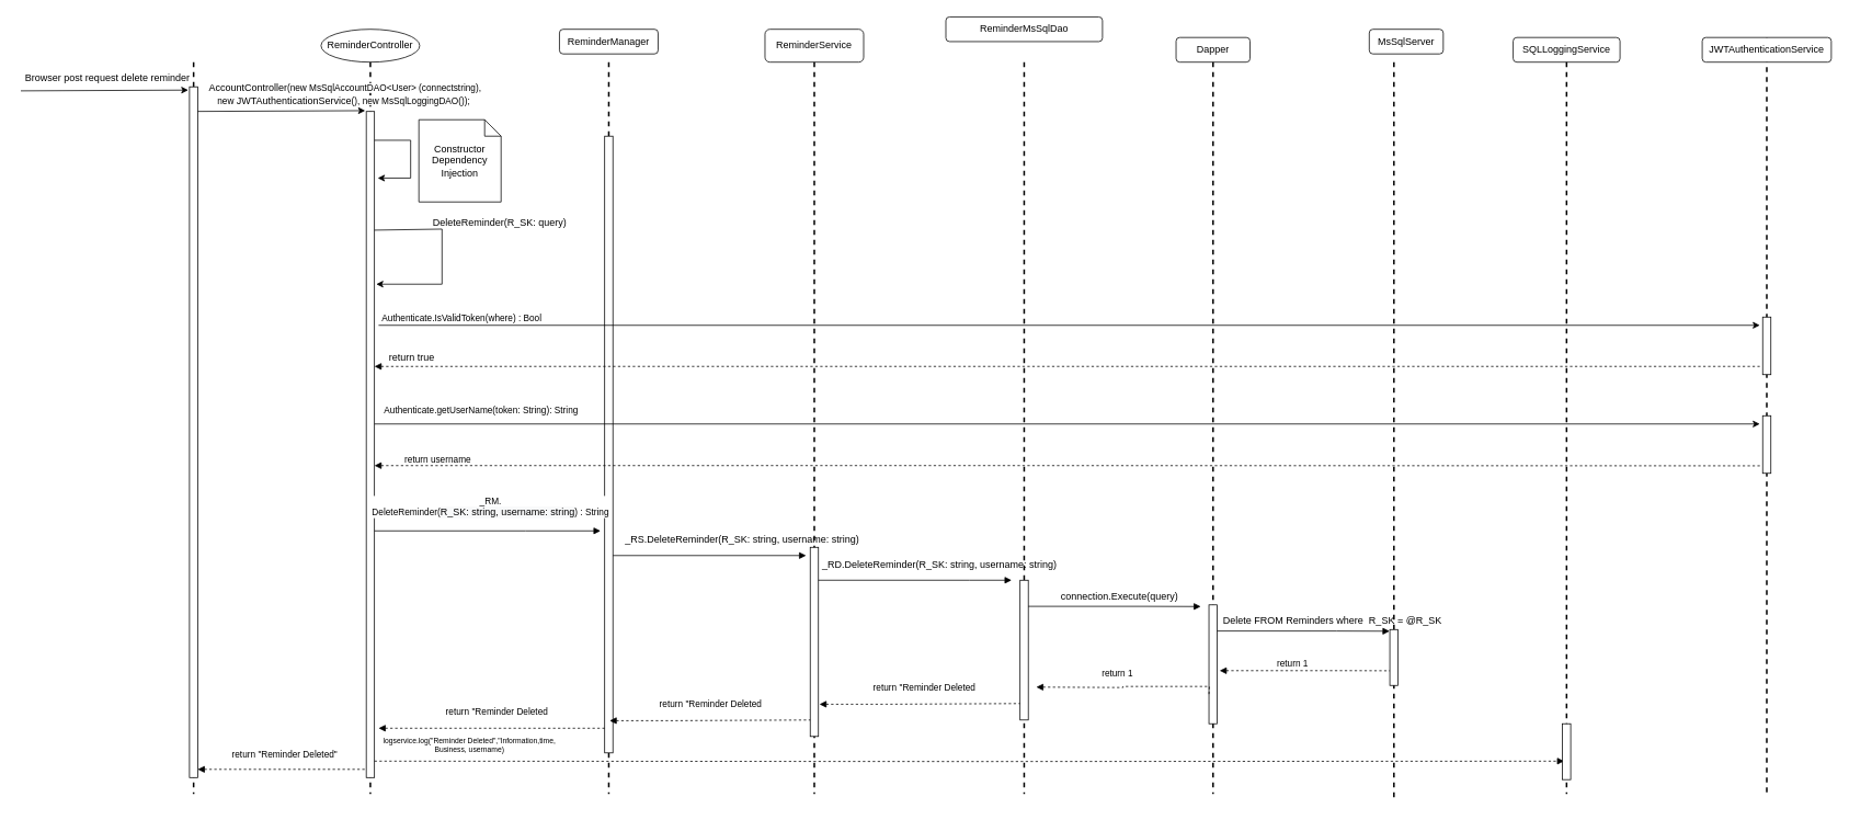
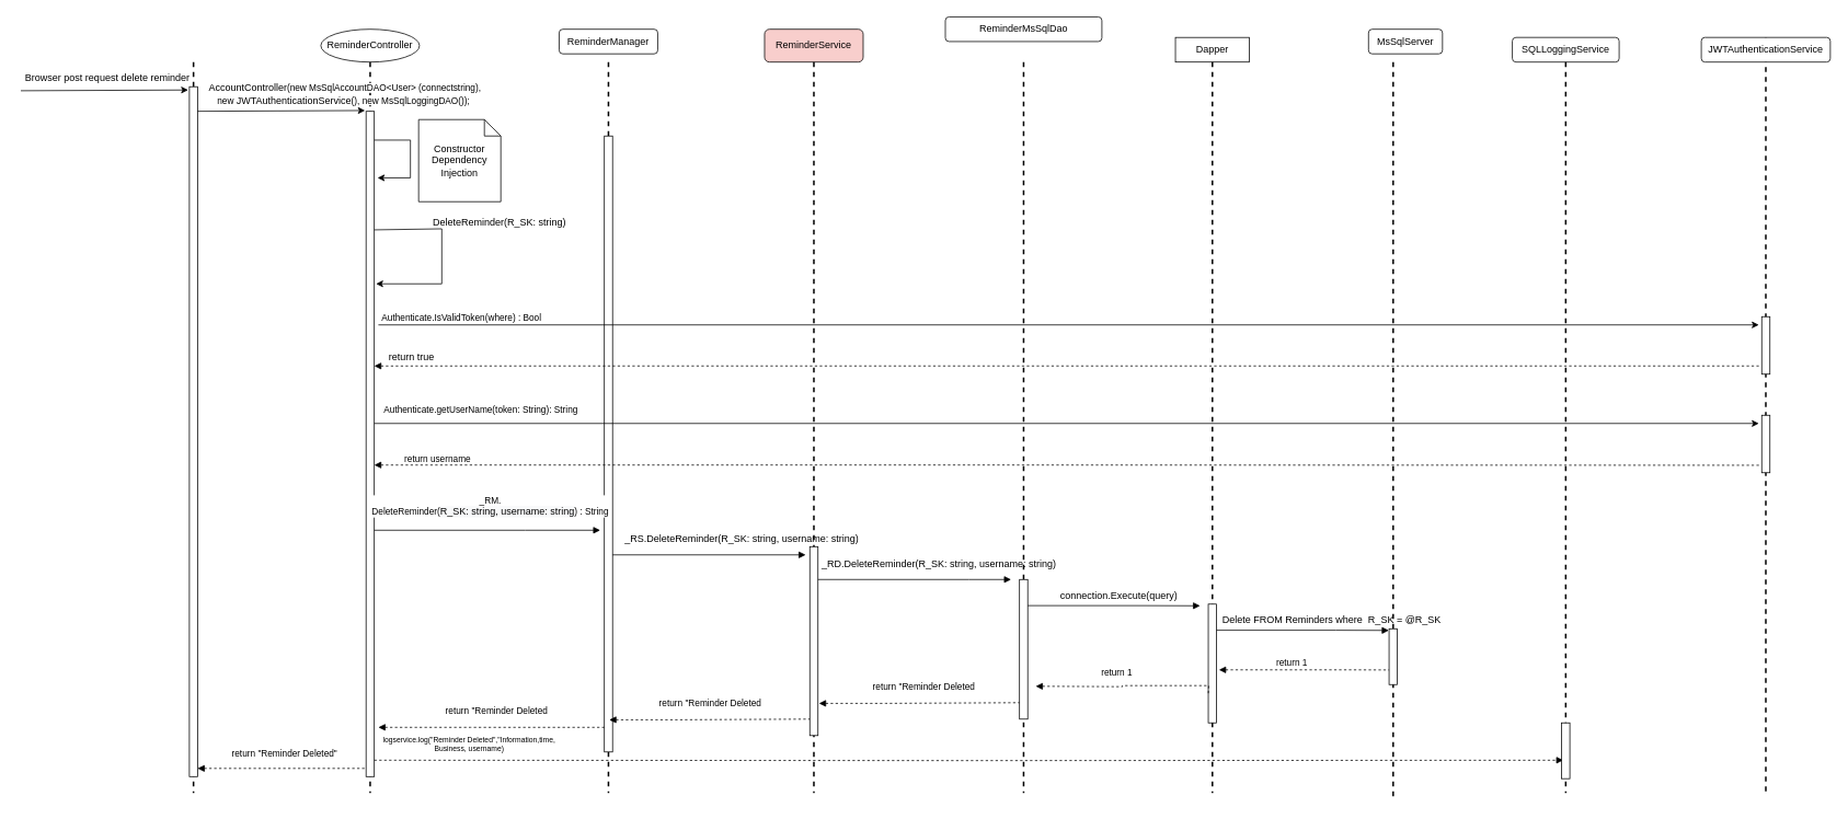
- <mxCell id="7" value="ReminderService" style="rounded=1;whiteSpace=wrap;html=1;" parent="1" vertex="1"><mxGeometry x="930" y="35" width="120" height="40" as="geometry" /></mxCell>
+ <mxCell id="7" value="ReminderService" style="rounded=1;whiteSpace=wrap;html=1;fillColor=#f8cecc;" parent="1" vertex="1"><mxGeometry x="930" y="35" width="120" height="40" as="geometry" /></mxCell>
- <mxCell id="9" value="Dapper" style="rounded=1;whiteSpace=wrap;html=1;" parent="1" vertex="1"><mxGeometry x="1430" y="45" width="90" height="30" as="geometry" /></mxCell>
+ <mxCell id="9" value="Dapper" style="whiteSpace=wrap;html=1;rounded=0;" parent="1" vertex="1"><mxGeometry x="1430" y="45" width="90" height="30" as="geometry" /></mxCell>
- <mxCell id="29" value="DeleteReminder(R_SK: query)" style="text;html=1;align=center;verticalAlign=middle;resizable=0;points=[];autosize=1;strokeColor=none;fillColor=none;" parent="1" vertex="1"><mxGeometry x="517.17" y="260" width="180" height="20" as="geometry" /></mxCell>
+ <mxCell id="29" value="DeleteReminder(R_SK: string)" style="text;html=1;align=center;verticalAlign=middle;resizable=0;points=[];autosize=1;strokeColor=none;fillColor=none;" parent="1" vertex="1"><mxGeometry x="517.17" y="260" width="180" height="20" as="geometry" /></mxCell>
